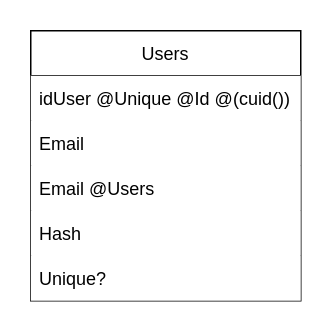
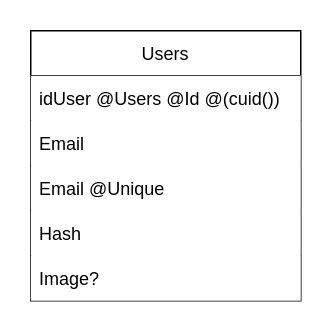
- <mxCell id="3" value="idUser @Unique @Id @(cuid())" style="text;strokeColor=none;fillColor=#FFFFFF;align=left;verticalAlign=middle;spacingLeft=4;spacingRight=4;overflow=hidden;points=[[0,0.5],[1,0.5]];portConstraint=eastwest;rotatable=0;fontColor=#000000;" vertex="1" parent="2"><mxGeometry y="30" width="180" height="30" as="geometry" /></mxCell>
+ <mxCell id="3" value="idUser @Users @Id @(cuid())" style="text;strokeColor=none;fillColor=#FFFFFF;align=left;verticalAlign=middle;spacingLeft=4;spacingRight=4;overflow=hidden;points=[[0,0.5],[1,0.5]];portConstraint=eastwest;rotatable=0;fontColor=#000000;" vertex="1" parent="2"><mxGeometry y="30" width="180" height="30" as="geometry" /></mxCell>
- <mxCell id="5" value="Email @Users" style="text;strokeColor=none;fillColor=#FFFFFF;align=left;verticalAlign=middle;spacingLeft=4;spacingRight=4;overflow=hidden;points=[[0,0.5],[1,0.5]];portConstraint=eastwest;rotatable=0;fontColor=#000000;" vertex="1" parent="2"><mxGeometry y="90" width="180" height="30" as="geometry" /></mxCell>
+ <mxCell id="5" value="Email @Unique" style="text;strokeColor=none;fillColor=#FFFFFF;align=left;verticalAlign=middle;spacingLeft=4;spacingRight=4;overflow=hidden;points=[[0,0.5],[1,0.5]];portConstraint=eastwest;rotatable=0;fontColor=#000000;" vertex="1" parent="2"><mxGeometry y="90" width="180" height="30" as="geometry" /></mxCell>
- <mxCell id="7" value="Unique?" style="text;strokeColor=none;fillColor=#FFFFFF;align=left;verticalAlign=middle;spacingLeft=4;spacingRight=4;overflow=hidden;points=[[0,0.5],[1,0.5]];portConstraint=eastwest;rotatable=0;fontColor=#000000;" vertex="1" parent="2"><mxGeometry y="150" width="180" height="30" as="geometry" /></mxCell>
+ <mxCell id="7" value="Image?" style="text;strokeColor=none;fillColor=#FFFFFF;align=left;verticalAlign=middle;spacingLeft=4;spacingRight=4;overflow=hidden;points=[[0,0.5],[1,0.5]];portConstraint=eastwest;rotatable=0;fontColor=#000000;" vertex="1" parent="2"><mxGeometry y="150" width="180" height="30" as="geometry" /></mxCell>
